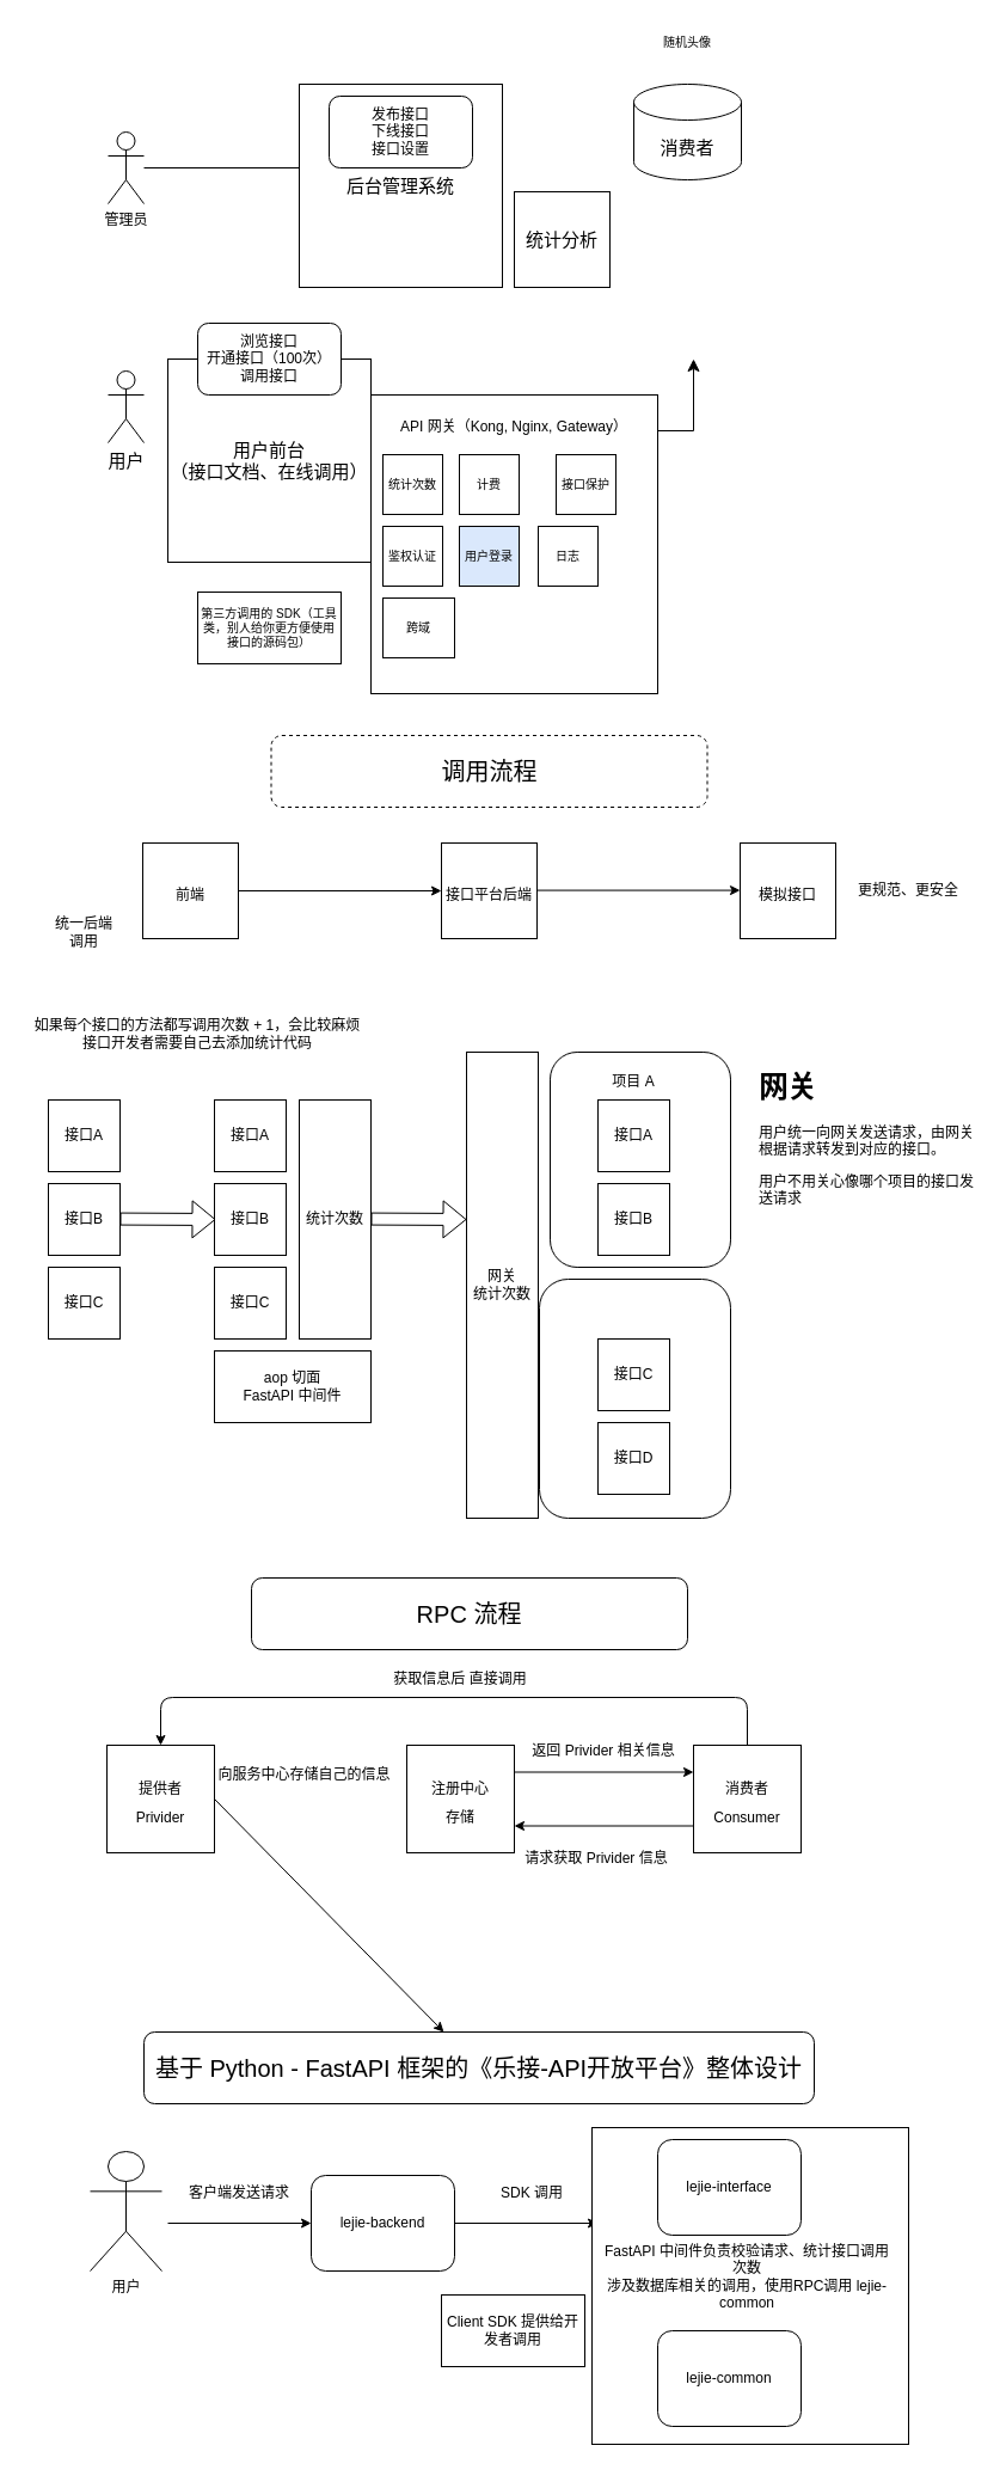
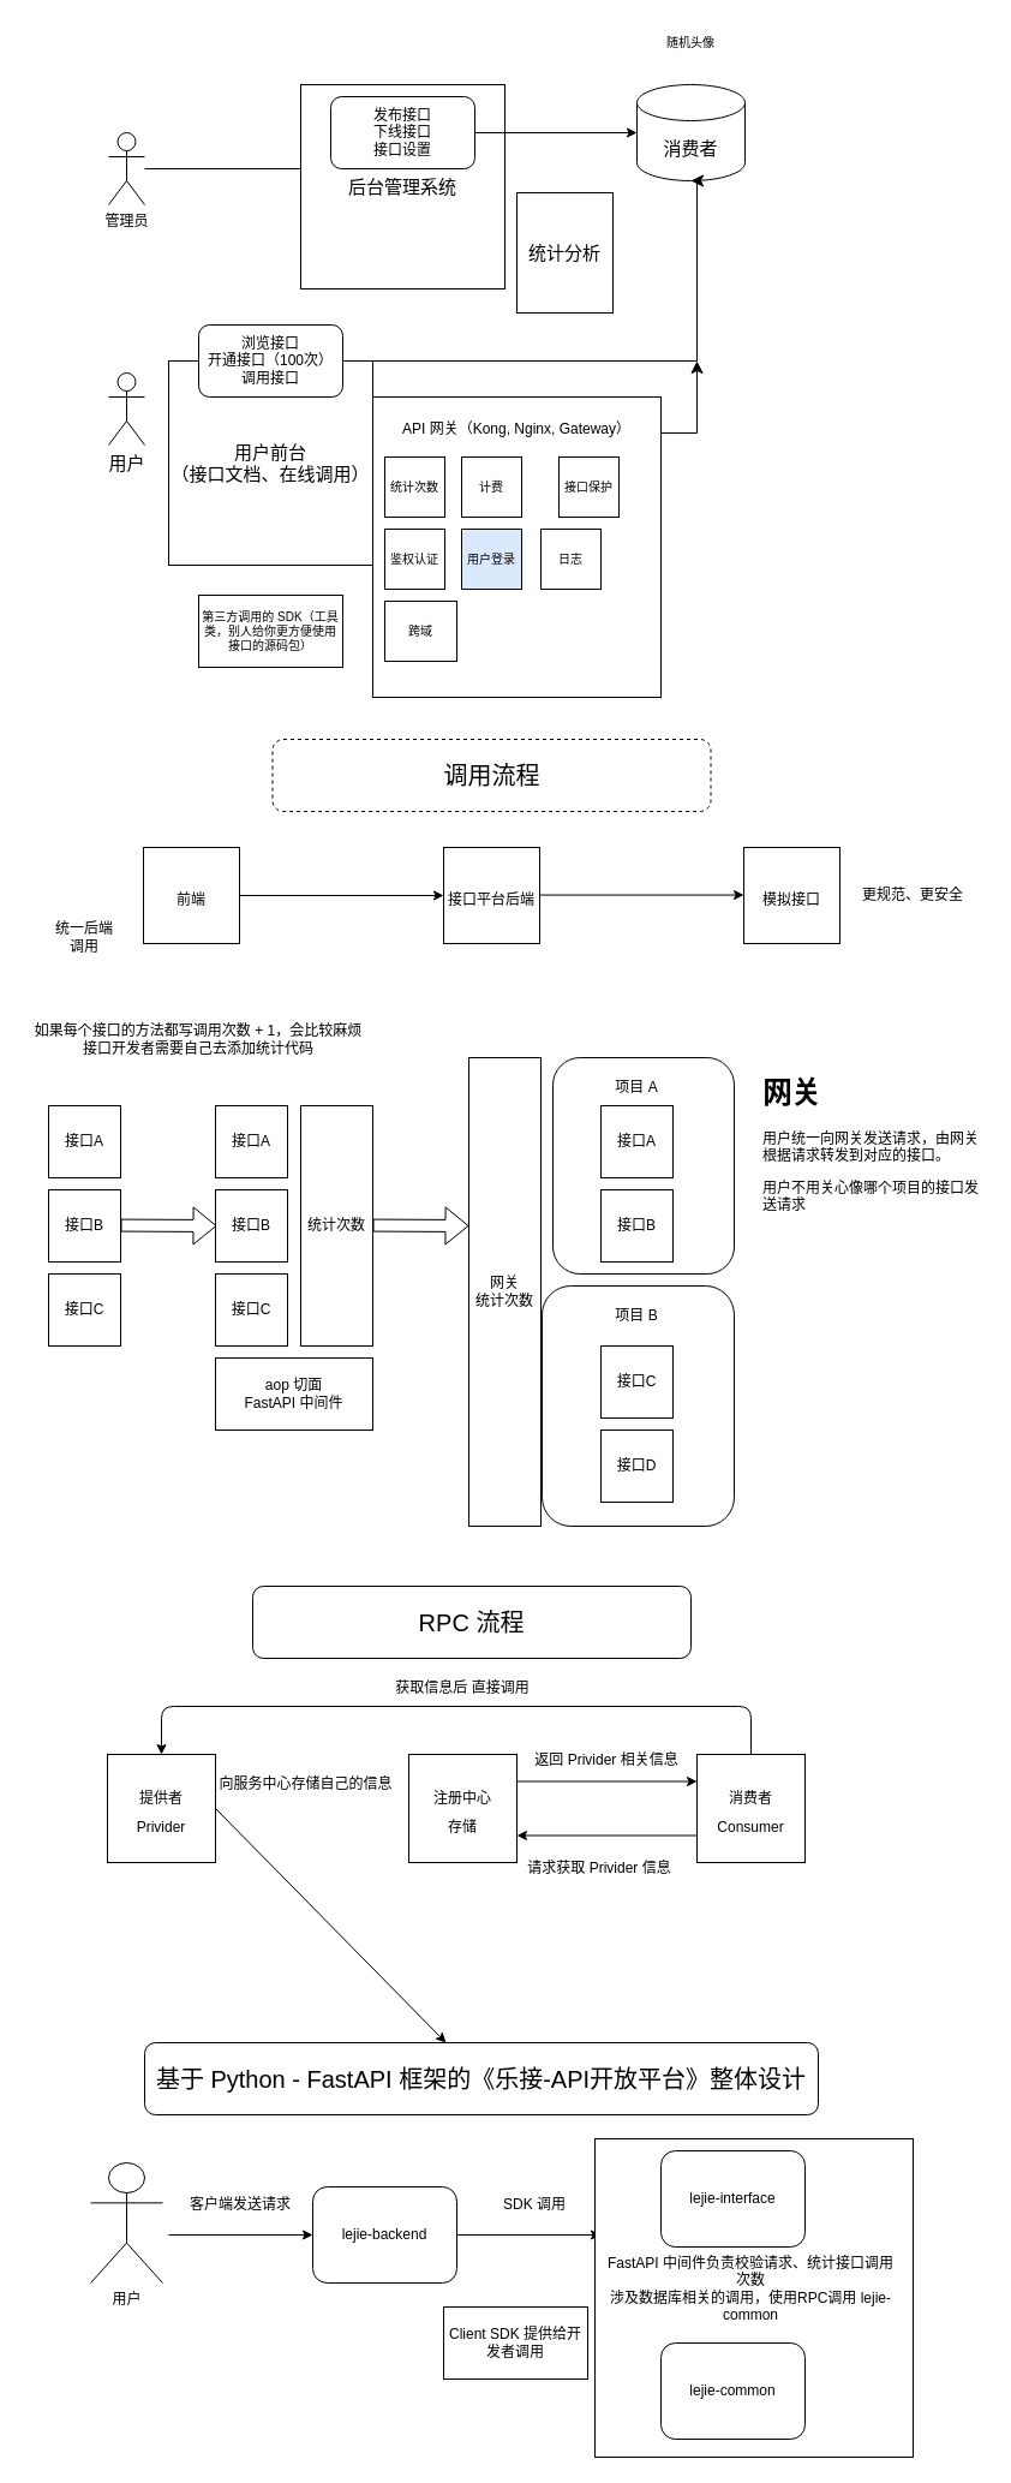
+ <mxCell id="8" value="" style="endArrow=classic;html=1;fontSize=15;exitX=1;exitY=0.5;exitDx=0;exitDy=0;" parent="1" source="7" target="9" edge="1"><mxGeometry width="50" height="50" relative="1" as="geometry"><mxPoint x="450" y="120" as="sourcePoint" /><mxPoint x="500" y="110" as="targetPoint" /></mxGeometry></mxCell>
- <mxCell id="10" value="统计分析" style="whiteSpace=wrap;html=1;aspect=fixed;fontSize=15;" parent="1" vertex="1"><mxGeometry x="430" y="160" width="80" height="80" as="geometry" /></mxCell>
+ <mxCell id="10" value="统计分析" style="whiteSpace=wrap;html=1;aspect=fixed;fontSize=15;" parent="1" vertex="1"><mxGeometry x="430" y="160" width="80" height="100" as="geometry" /></mxCell>
+ <mxCell id="24" value="" style="edgeStyle=segmentEdgeStyle;endArrow=classic;html=1;curved=0;rounded=0;endSize=8;startSize=8;fontSize=10;exitX=1;exitY=0.5;exitDx=0;exitDy=0;entryX=0.5;entryY=1;entryDx=0;entryDy=0;entryPerimeter=0;" parent="1" source="13" target="9" edge="1"><mxGeometry width="50" height="50" relative="1" as="geometry"><mxPoint x="530" y="300" as="sourcePoint" /><mxPoint x="580" y="250" as="targetPoint" /><Array as="points"><mxPoint x="580" y="300" /><mxPoint x="580" y="150" /></Array></mxGeometry></mxCell>
+ <mxCell id="52" value="项目 B" style="text;html=1;strokeColor=none;fillColor=none;align=center;verticalAlign=middle;whiteSpace=wrap;rounded=0;" parent="1" vertex="1"><mxGeometry x="500" y="1080" width="60" height="30" as="geometry" /></mxCell>
